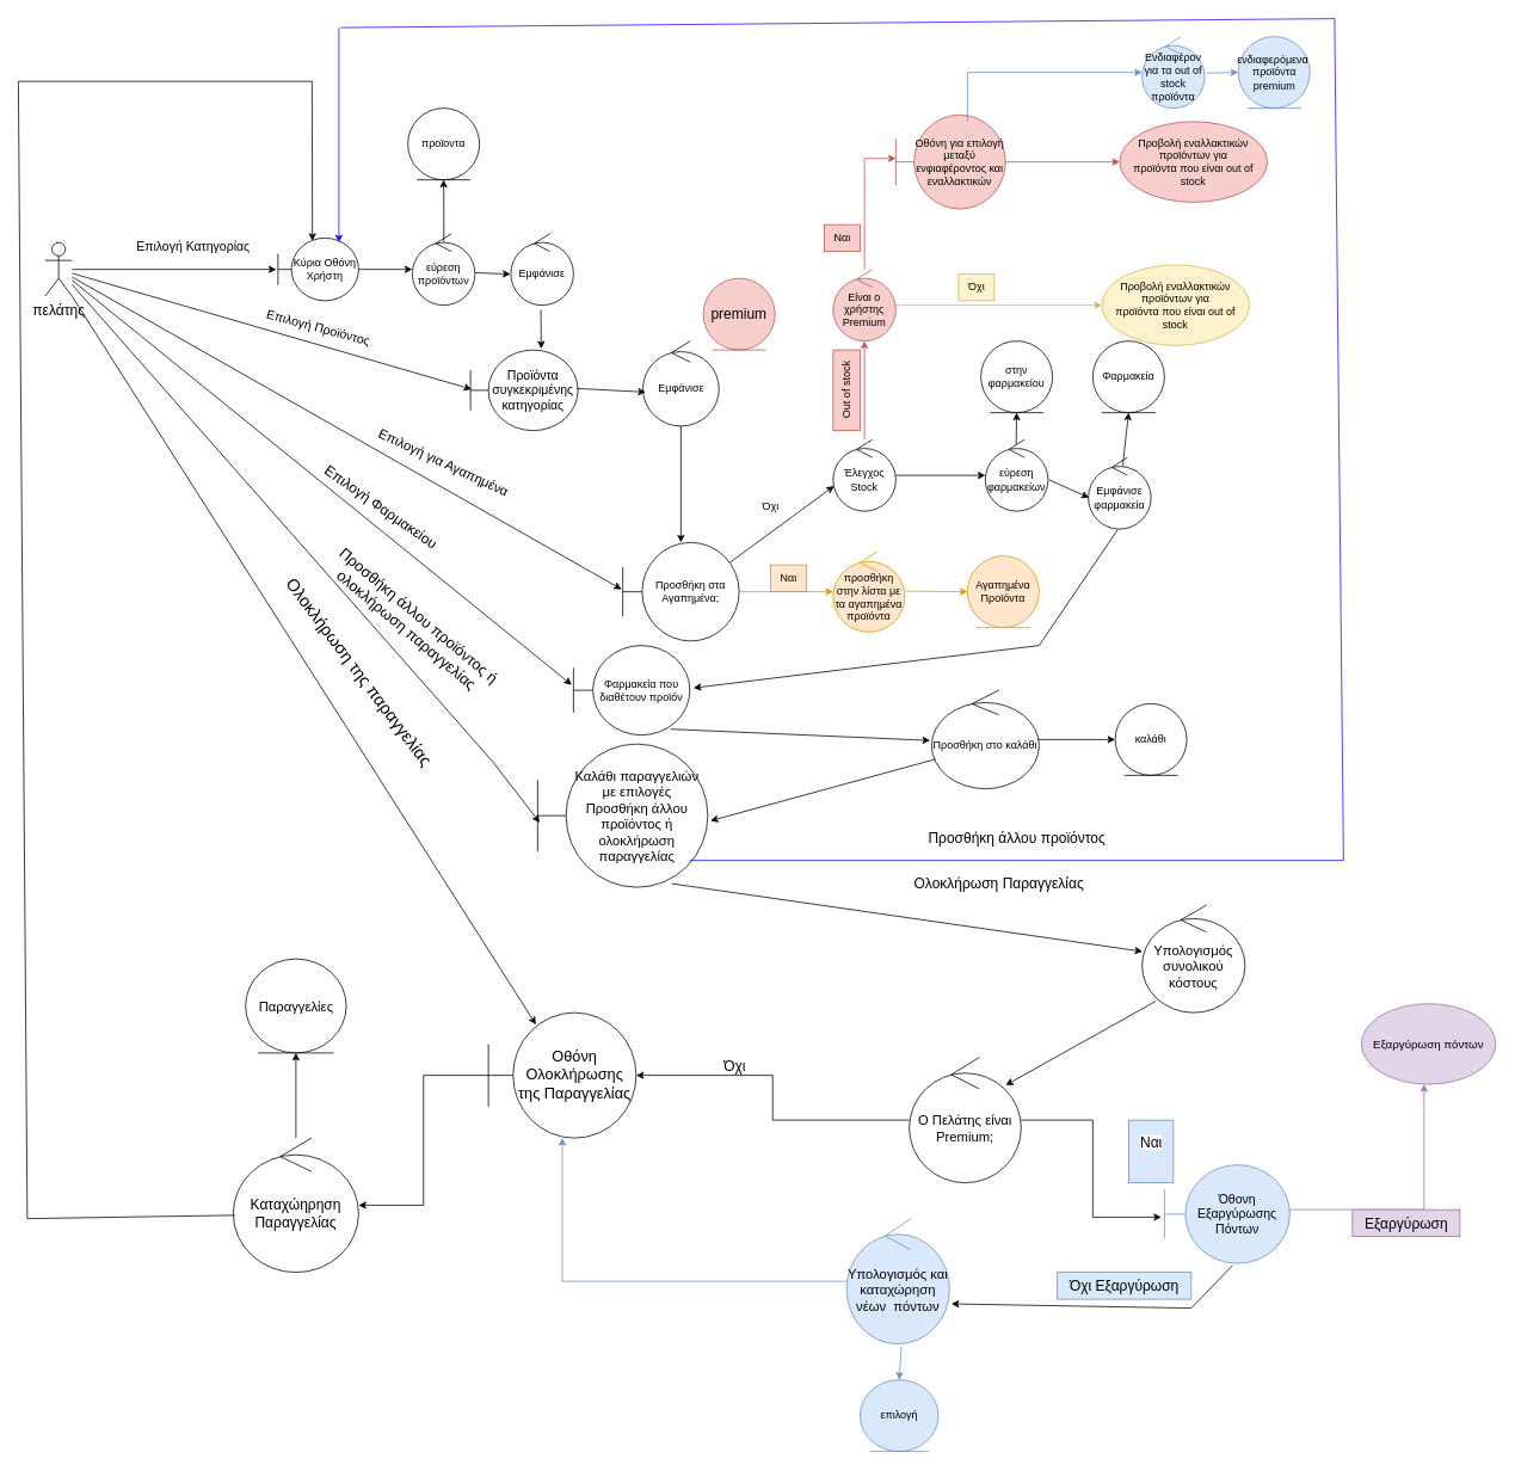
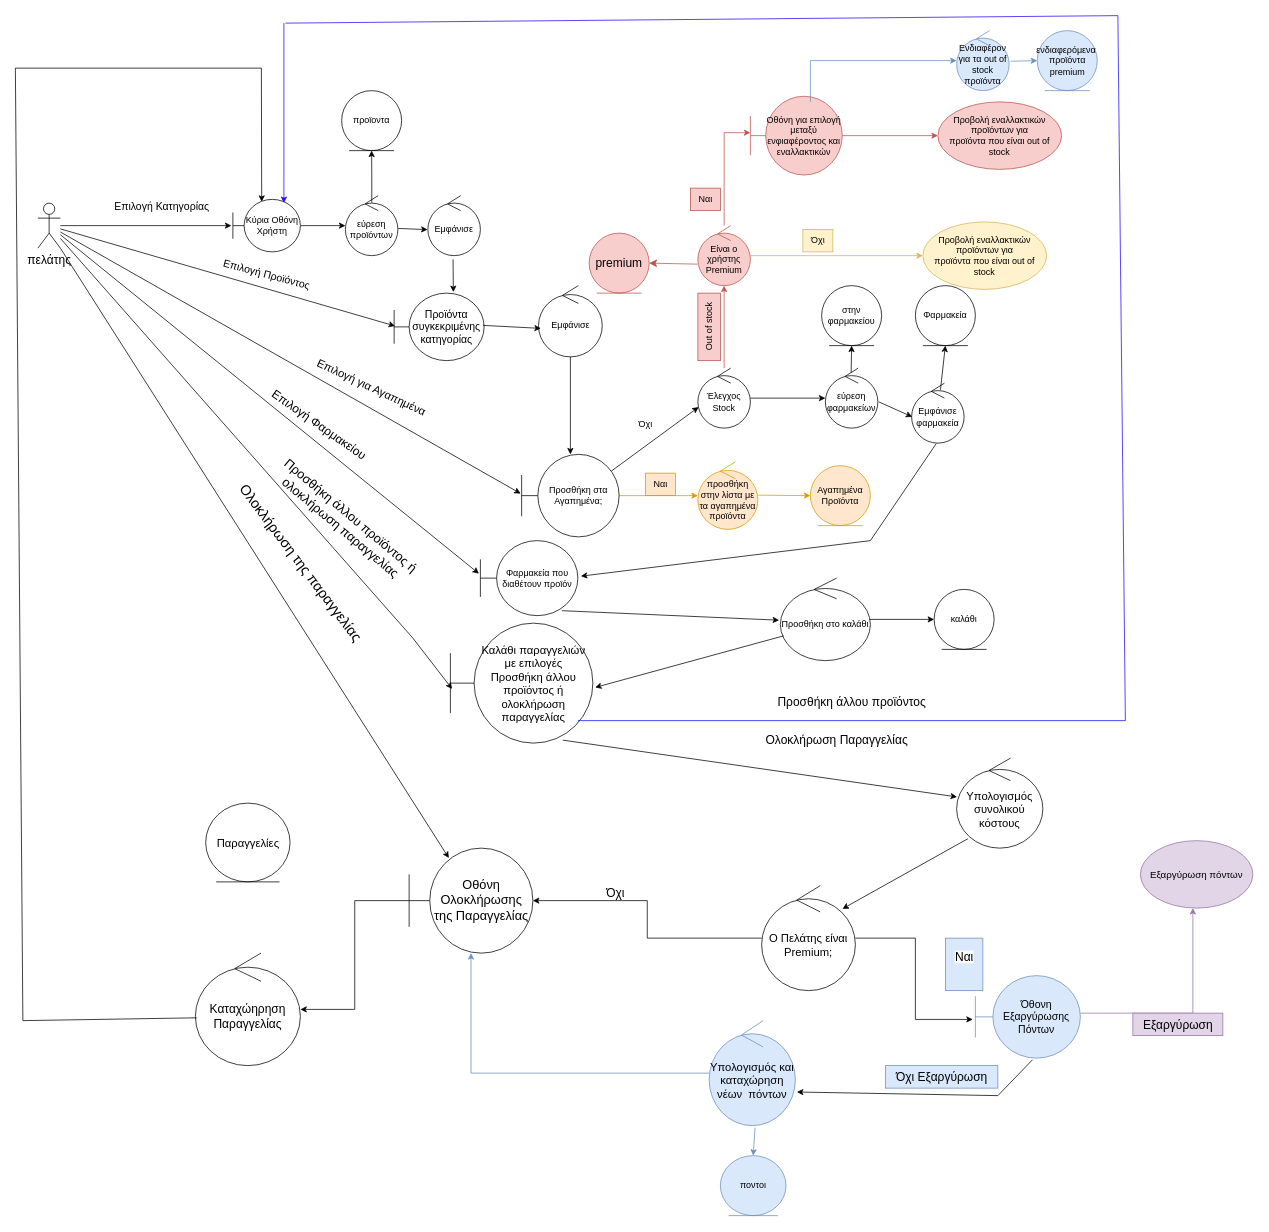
+ <mxCell id="88" value="" style="endArrow=classic;html=1;rounded=0;fontSize=12;startSize=8;endSize=8;curved=1;entryX=1;entryY=0.5;entryDx=0;entryDy=0;exitX=-0.006;exitY=0.642;exitDx=0;exitDy=0;exitPerimeter=0;fillColor=#f8cecc;strokeColor=#b85450;" parent="1" source="31" target="87" edge="1"><mxGeometry width="50" height="50" relative="1" as="geometry"><mxPoint x="820" y="450" as="sourcePoint" /><mxPoint x="870" y="400" as="targetPoint" /></mxGeometry></mxCell>
- <mxCell id="74" style="edgeStyle=orthogonalEdgeStyle;rounded=0;orthogonalLoop=1;jettySize=auto;html=1;" parent="1" source="75" target="76" edge="1"><mxGeometry relative="1" as="geometry" /></mxCell>
- <mxCell id="91" value="επιλογή" style="ellipse;shape=umlEntity;whiteSpace=wrap;html=1;fillColor=#dae8fc;strokeColor=#6c8ebf;" parent="1" vertex="1"><mxGeometry x="960" y="1540" width="87.5" height="80" as="geometry" /></mxCell>
+ <mxCell id="91" value="ποντοι" style="ellipse;shape=umlEntity;whiteSpace=wrap;html=1;fillColor=#dae8fc;strokeColor=#6c8ebf;" parent="1" vertex="1"><mxGeometry x="960" y="1540" width="87.5" height="80" as="geometry" /></mxCell>
